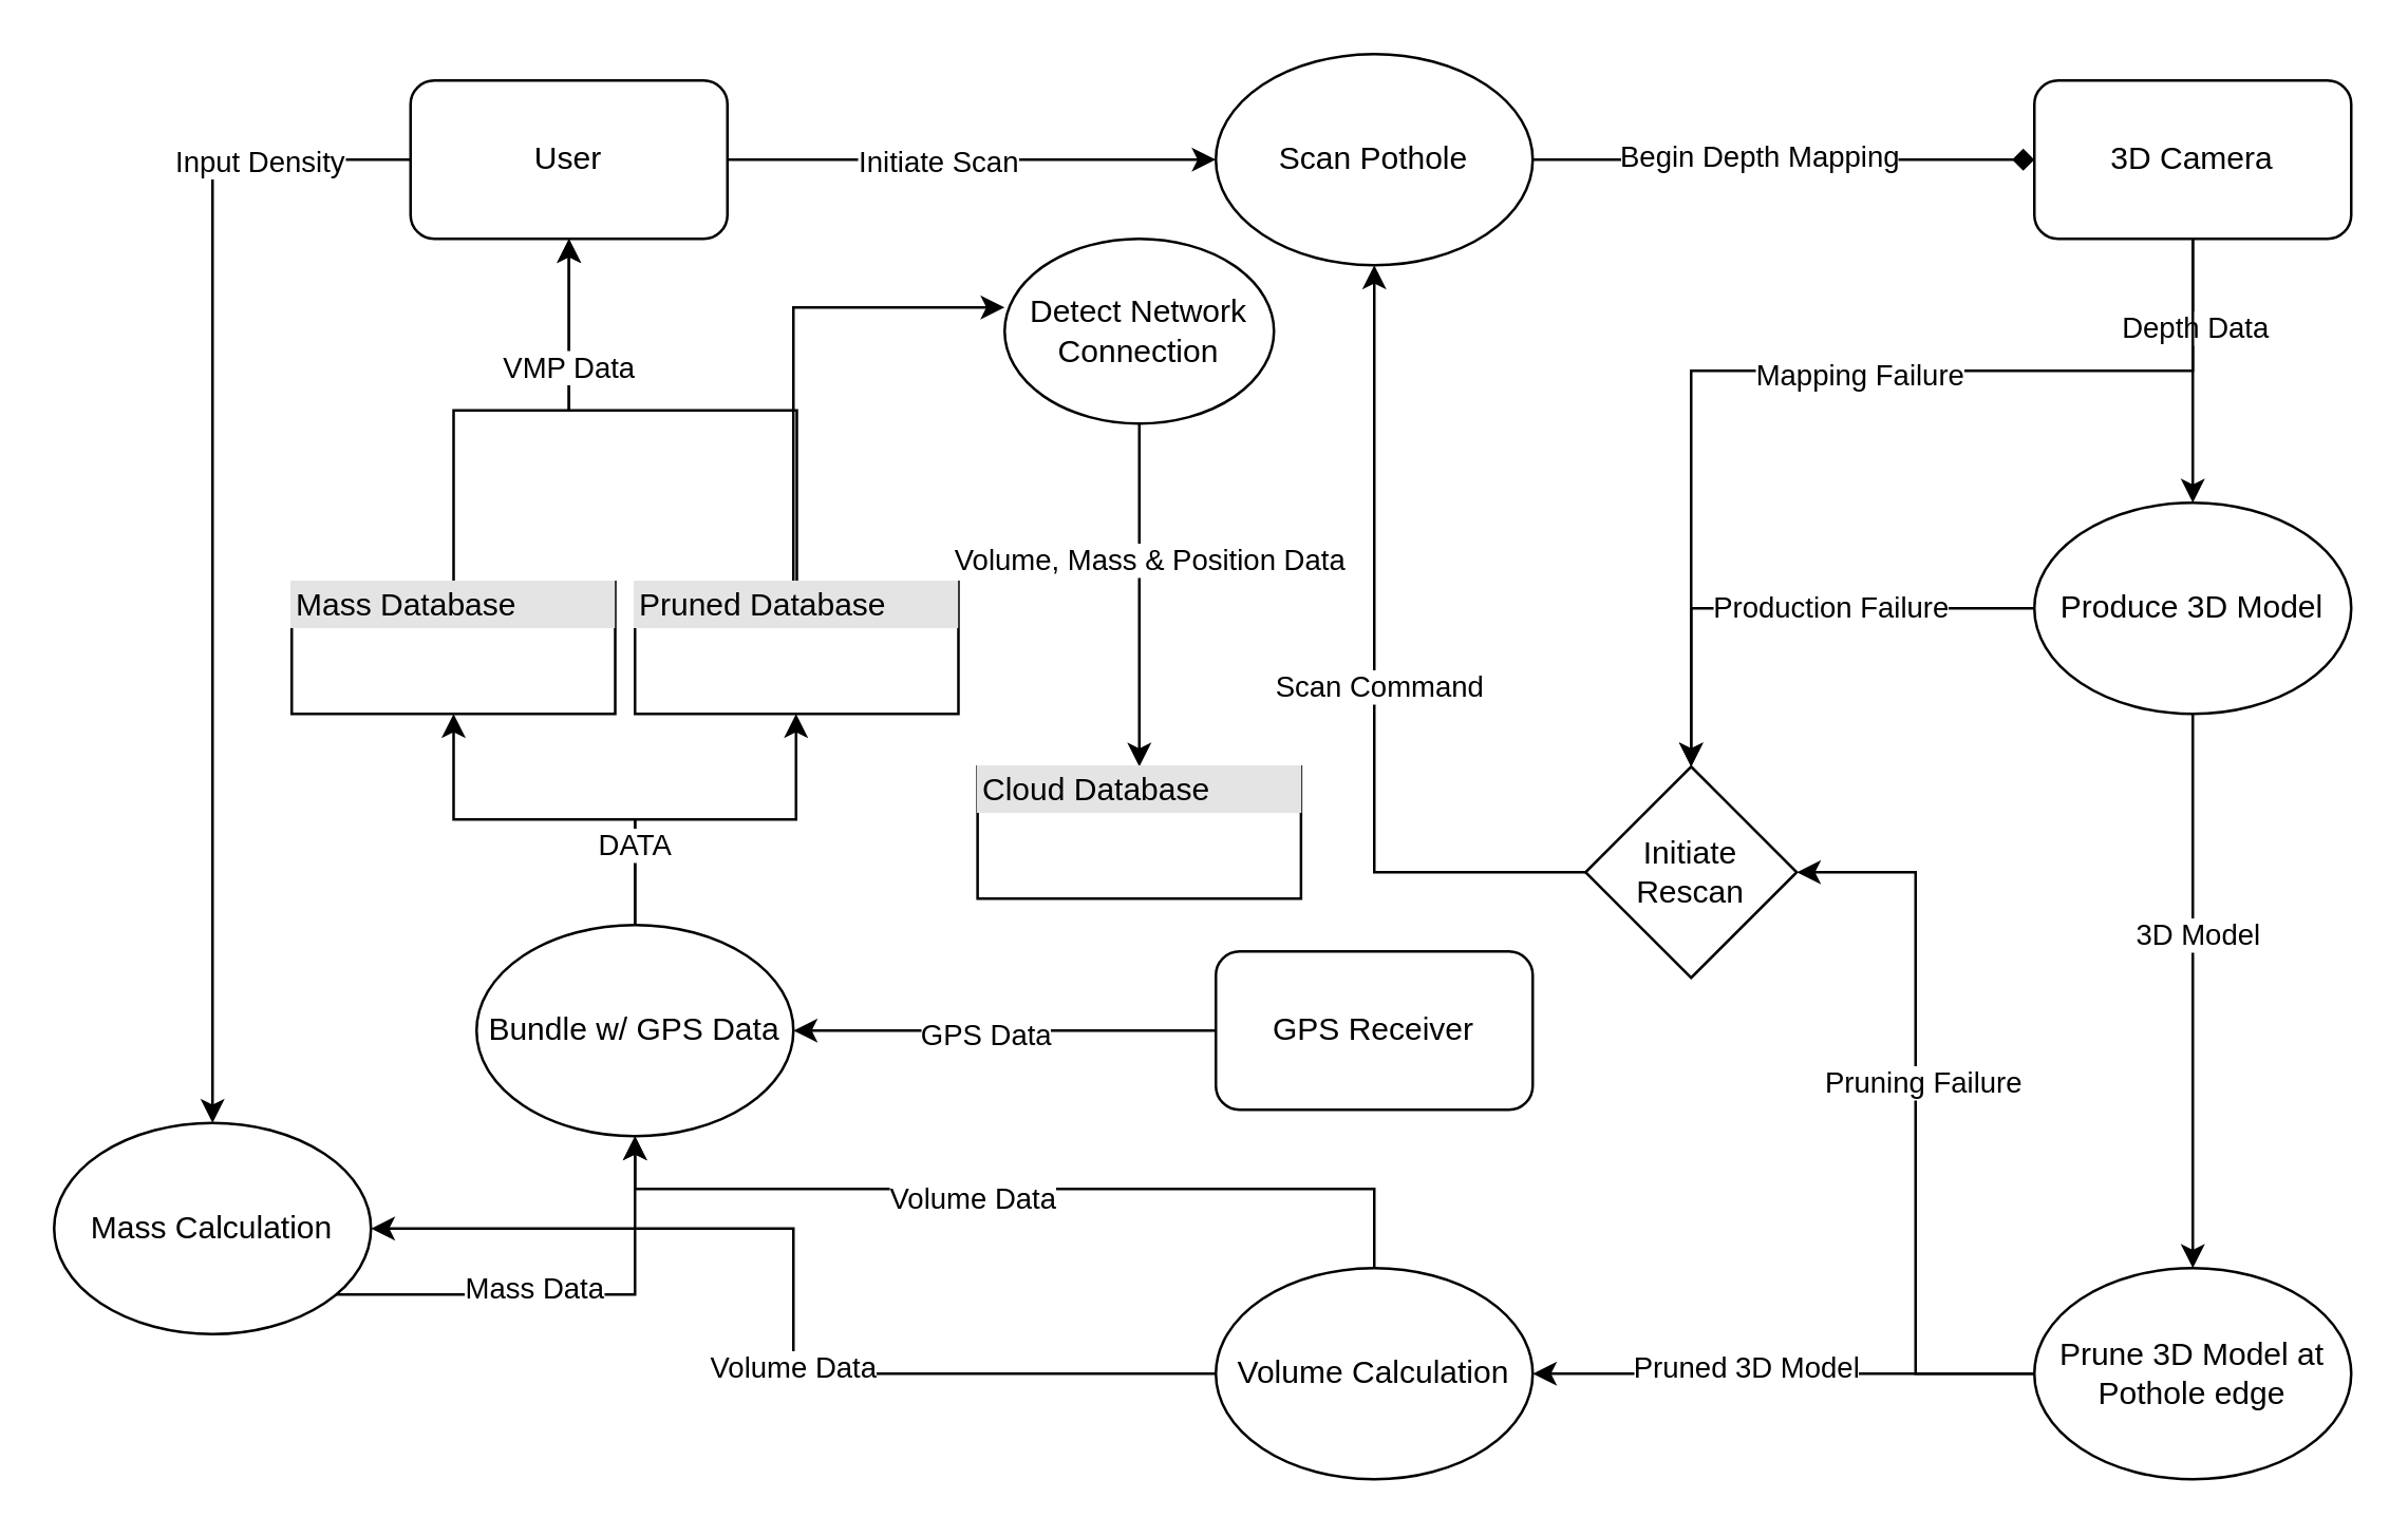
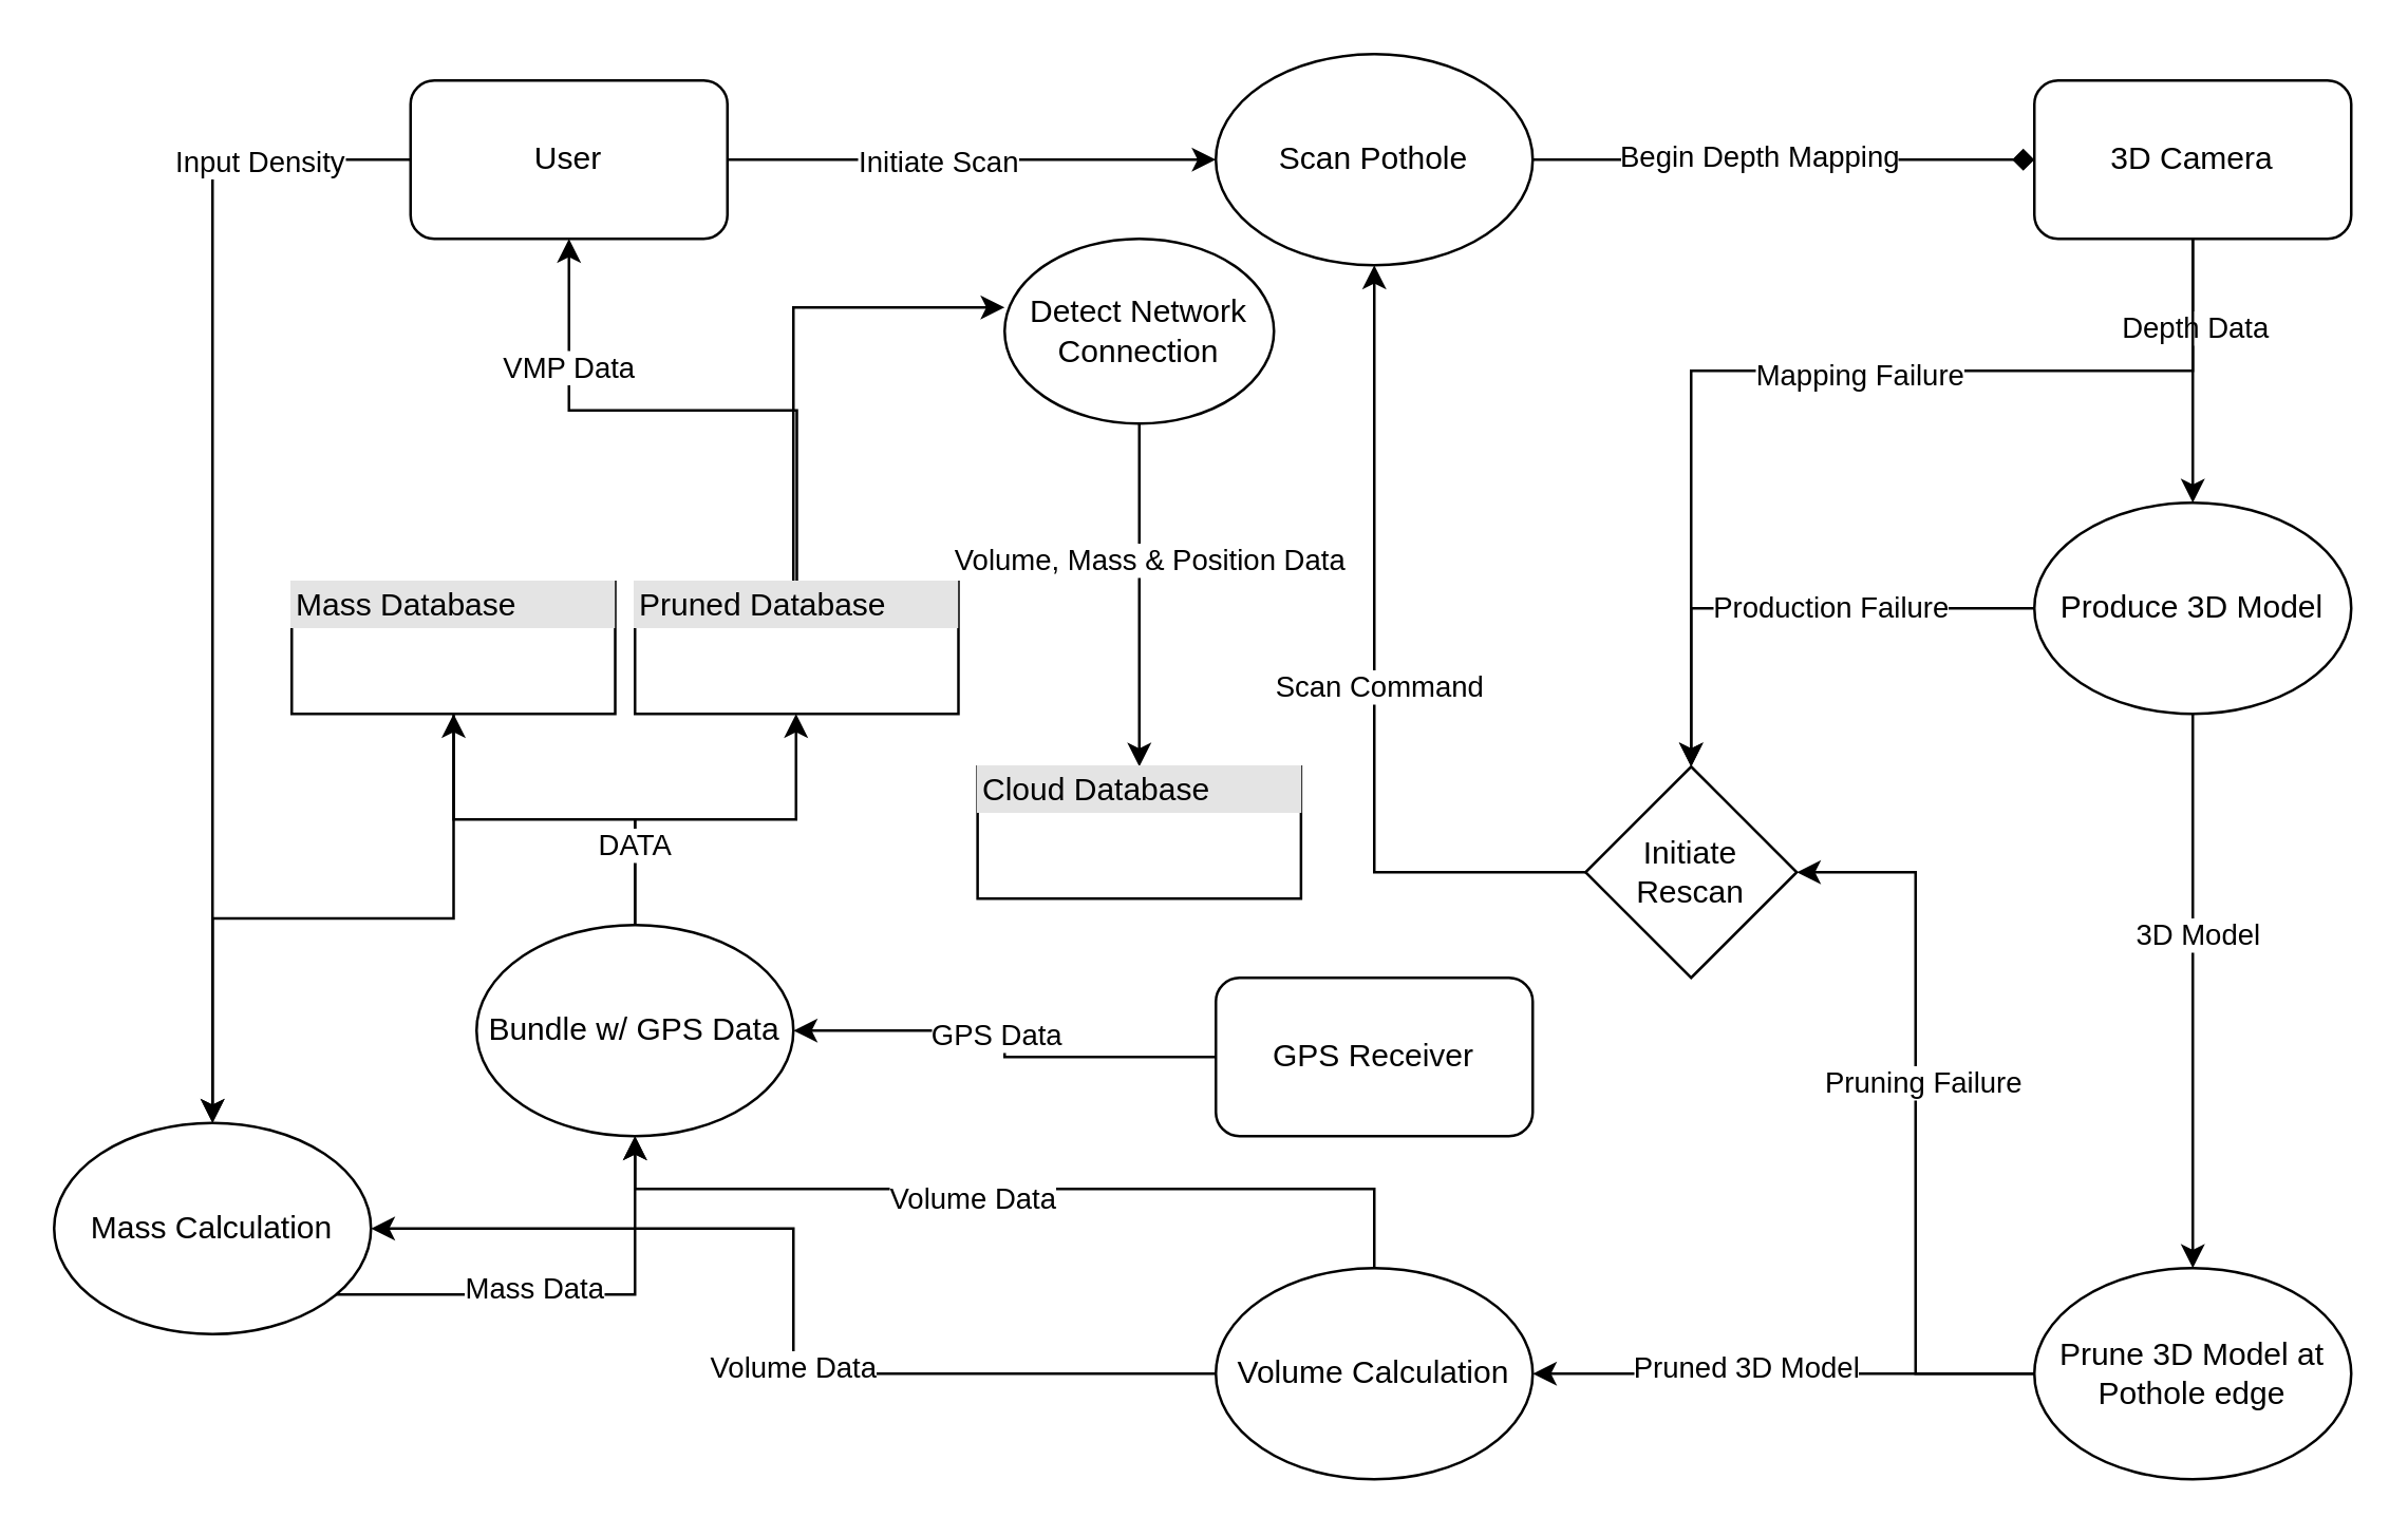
- <mxCell id="46" style="edgeStyle=orthogonalEdgeStyle;rounded=0;orthogonalLoop=1;jettySize=auto;html=1;" edge="1" parent="1" source="47" target="6"><mxGeometry relative="1" as="geometry" /></mxCell>
+ <mxCell id="46" style="edgeStyle=orthogonalEdgeStyle;rounded=0;orthogonalLoop=1;jettySize=auto;html=1;" edge="1" parent="1" source="47" target="38"><mxGeometry relative="1" as="geometry" /></mxCell>
- <mxCell id="32" value="GPS Receiver" style="rounded=1;whiteSpace=wrap;html=1;" parent="1" vertex="1"><mxGeometry x="460" y="360" width="120" height="60" as="geometry" /></mxCell>
+ <mxCell id="32" value="GPS Receiver" style="rounded=1;whiteSpace=wrap;html=1;" parent="1" vertex="1"><mxGeometry x="460" y="370" width="120" height="60" as="geometry" /></mxCell>
